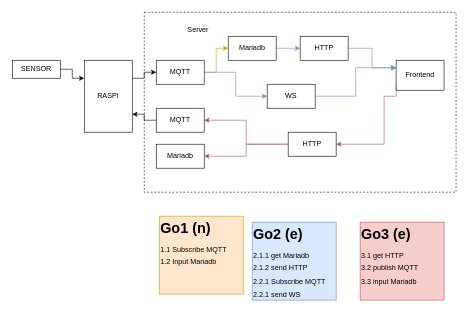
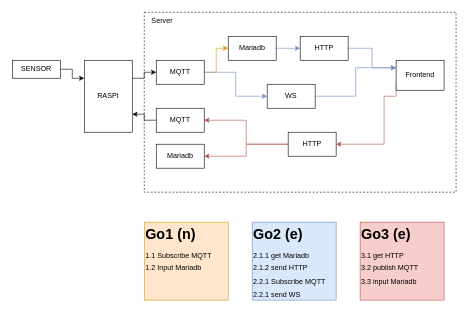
- <mxCell id="18" value="Server" style="text;html=1;align=center;verticalAlign=middle;whiteSpace=wrap;rounded=0;" parent="1" vertex="1"><mxGeometry x="300" y="35" width="60" height="30" as="geometry" /></mxCell>
+ <mxCell id="18" value="Server" style="text;html=1;align=center;verticalAlign=middle;whiteSpace=wrap;rounded=0;" parent="1" vertex="1"><mxGeometry x="240" y="20" width="60" height="30" as="geometry" /></mxCell>
- <mxCell id="19" value="&lt;h1 style=&quot;margin-top: 0px;&quot;&gt;Go1 (n)&lt;/h1&gt;&lt;p style=&quot;line-height: 80%;&quot;&gt;1.1 Subscribe MQTT&lt;/p&gt;&lt;p style=&quot;line-height: 80%;&quot;&gt;1.2 Input Mariadb&lt;/p&gt;" style="text;html=1;whiteSpace=wrap;overflow=hidden;rounded=0;fillColor=#ffe6cc;strokeColor=#d79b00;" vertex="1" parent="1"><mxGeometry x="265" y="360" width="140" height="130" as="geometry" /></mxCell>
+ <mxCell id="19" value="&lt;h1 style=&quot;margin-top: 0px;&quot;&gt;Go1 (n)&lt;/h1&gt;&lt;p style=&quot;line-height: 80%;&quot;&gt;1.1 Subscribe MQTT&lt;/p&gt;&lt;p style=&quot;line-height: 80%;&quot;&gt;1.2 Input Mariadb&lt;/p&gt;" style="text;html=1;whiteSpace=wrap;overflow=hidden;rounded=0;fillColor=#ffe6cc;strokeColor=#d79b00;" vertex="1" parent="1"><mxGeometry x="240" y="370" width="140" height="130" as="geometry" /></mxCell>
